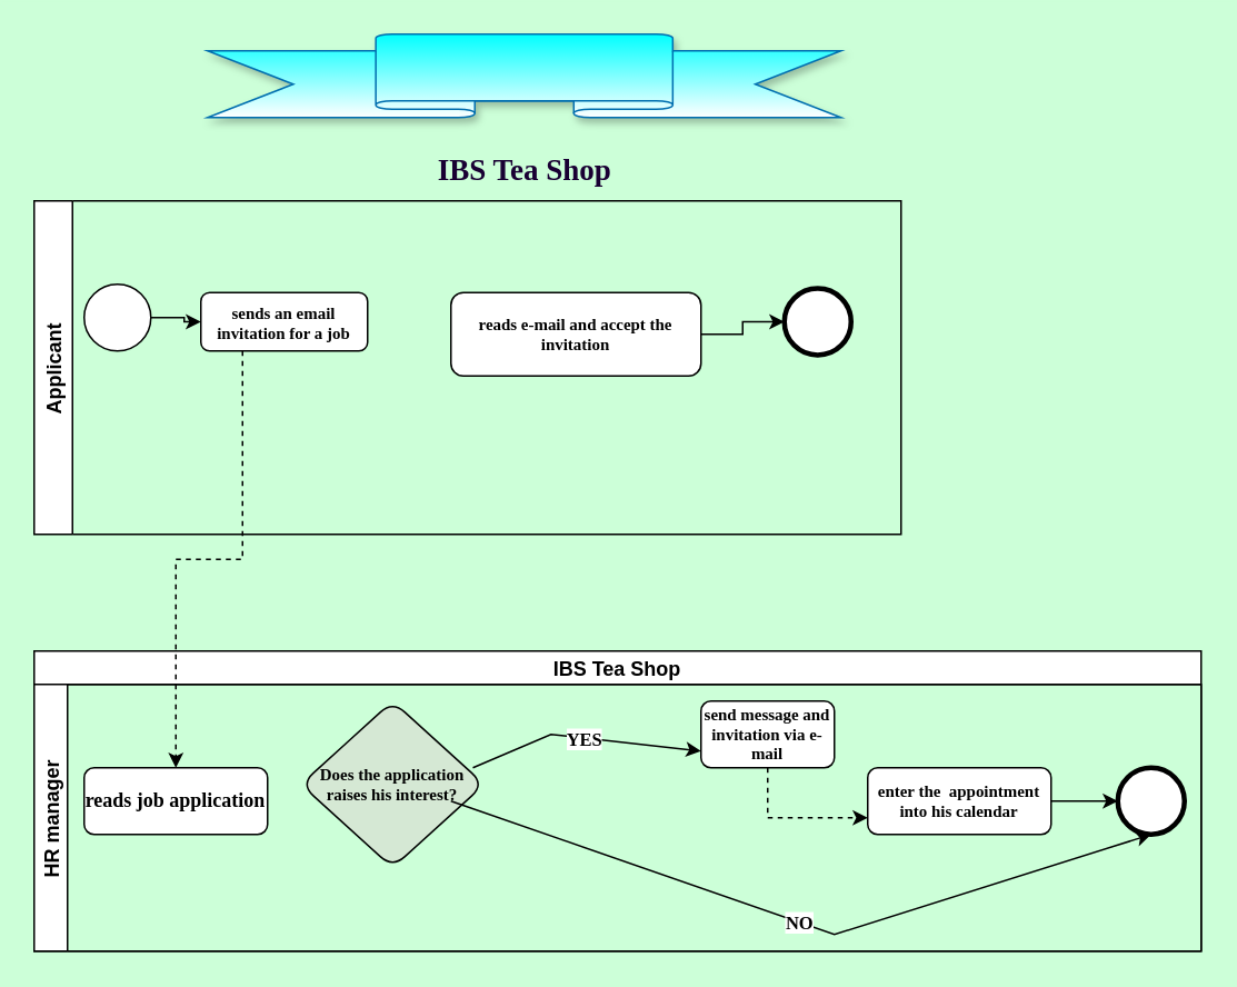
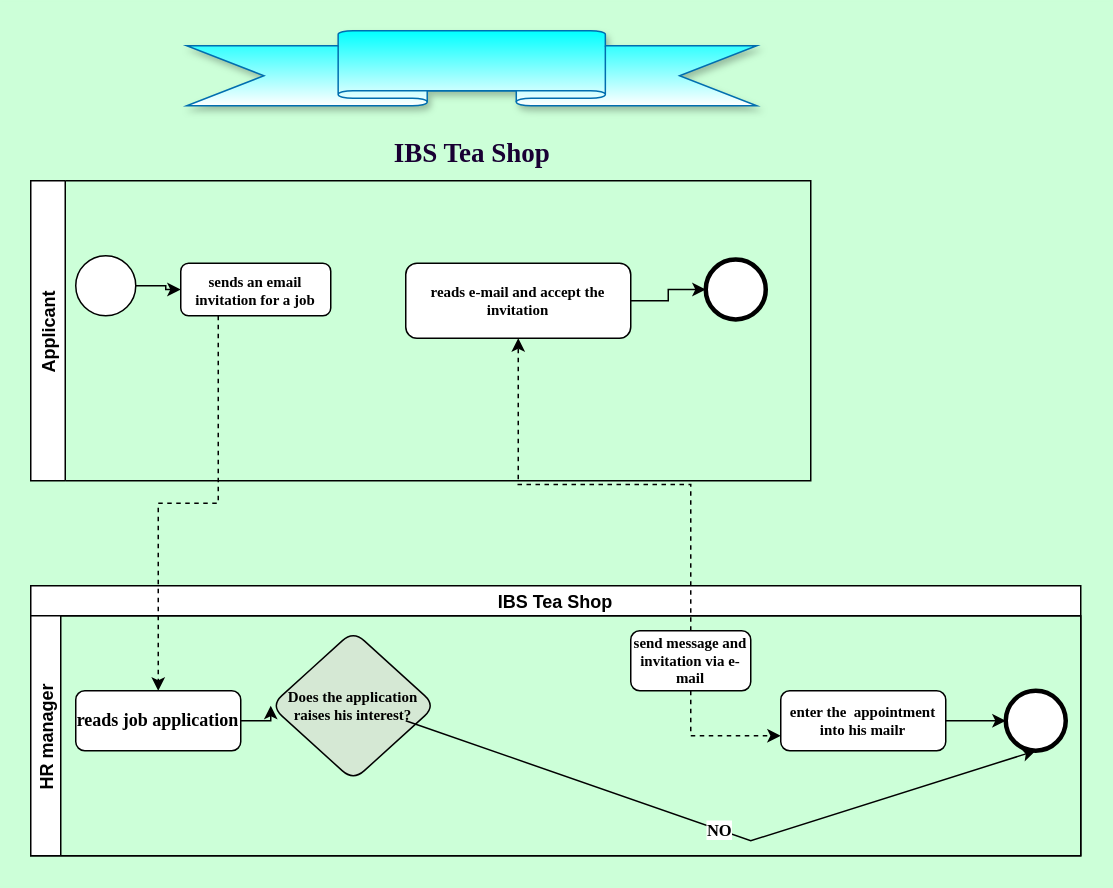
+ <mxCell id="24" style="edgeStyle=orthogonalEdgeStyle;rounded=0;orthogonalLoop=1;jettySize=auto;html=1;exitX=0.5;exitY=0;exitDx=0;exitDy=0;fontFamily=Times New Roman;dashed=1;" edge="1" parent="1" source="12" target="21"><mxGeometry relative="1" as="geometry" /></mxCell>
- <mxCell id="9" value="" style="endArrow=classic;html=1;rounded=0;fontFamily=Times New Roman;exitX=0.938;exitY=0.4;exitDx=0;exitDy=0;exitPerimeter=0;entryX=0;entryY=0.75;entryDx=0;entryDy=0;" edge="1" parent="3" source="5" target="12"><mxGeometry relative="1" as="geometry"><mxPoint x="280" y="50" as="sourcePoint" /><mxPoint x="380" y="50" as="targetPoint" /><Array as="points"><mxPoint x="310" y="30" /></Array></mxGeometry></mxCell>
- <mxCell id="10" value="&lt;b&gt;YES&lt;/b&gt;" style="edgeLabel;resizable=0;html=1;align=center;verticalAlign=middle;fontFamily=Times New Roman;" connectable="0" vertex="1" parent="9"><mxGeometry relative="1" as="geometry" /></mxCell>
+ <mxCell id="6" value="" style="edgeStyle=orthogonalEdgeStyle;rounded=0;orthogonalLoop=1;jettySize=auto;html=1;fontFamily=Times New Roman;" edge="1" parent="3" source="4" target="5"><mxGeometry relative="1" as="geometry" /></mxCell>
- <mxCell id="14" value="&lt;div&gt;&lt;h5&gt;&lt;b&gt;enter the&amp;nbsp; appointment into his calenda&lt;/b&gt;r&lt;/h5&gt;&lt;/div&gt;" style="rounded=1;whiteSpace=wrap;html=1;fontFamily=Times New Roman;" vertex="1" parent="3"><mxGeometry x="500" y="50" width="110" height="40" as="geometry" /></mxCell>
+ <mxCell id="14" value="&lt;div&gt;&lt;h5&gt;&lt;b&gt;enter the&amp;nbsp; appointment into his mail&lt;/b&gt;r&lt;/h5&gt;&lt;/div&gt;" style="rounded=1;whiteSpace=wrap;html=1;fontFamily=Times New Roman;" vertex="1" parent="3"><mxGeometry x="500" y="50" width="110" height="40" as="geometry" /></mxCell>
